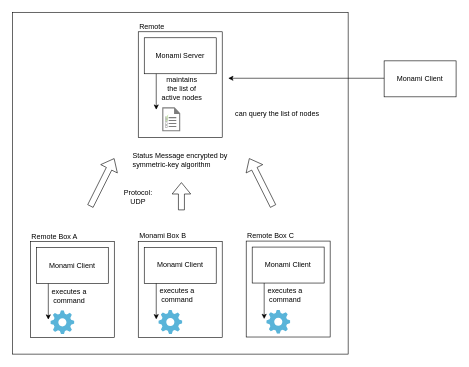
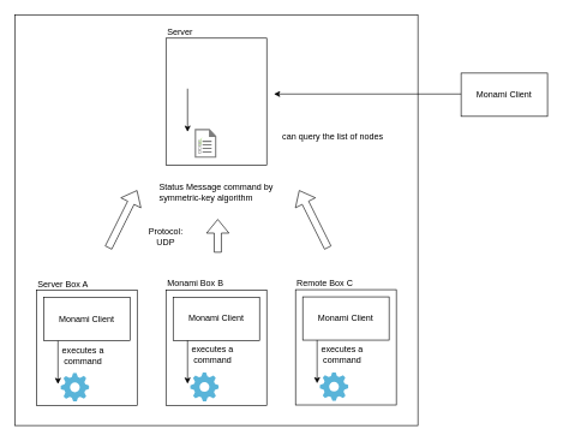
- <mxCell id="27" value="Remote" style="text;html=1;resizable=0;points=[];autosize=1;align=left;verticalAlign=top;spacingTop=-4;" vertex="1" parent="24"><mxGeometry width="50" height="20" as="geometry" /></mxCell>
+ <mxCell id="27" value="Server" style="text;html=1;resizable=0;points=[];autosize=1;align=left;verticalAlign=top;spacingTop=-4;" vertex="1" parent="24"><mxGeometry width="50" height="20" as="geometry" /></mxCell>
- <mxCell id="26" value="Monami Server" style="rounded=0;whiteSpace=wrap;html=1;" vertex="1" parent="24"><mxGeometry x="10" y="29" width="120" height="60" as="geometry" /></mxCell>
- <mxCell id="28" value="&lt;div&gt;maintains&lt;/div&gt;&lt;div&gt;the list of&lt;/div&gt;&lt;div&gt;active nodes&lt;br&gt;&lt;/div&gt;" style="text;html=1;strokeColor=none;fillColor=none;align=center;verticalAlign=middle;whiteSpace=wrap;rounded=0;" vertex="1" parent="24"><mxGeometry x="18" y="103" width="110" height="20" as="geometry" /></mxCell>
- <mxCell id="34" value="&lt;div&gt;Status Message encrypted by&lt;/div&gt;&lt;div&gt;symmetric-key algorithm&lt;br&gt;&lt;/div&gt;" style="text;html=1;resizable=0;points=[];autosize=1;align=left;verticalAlign=top;spacingTop=-4;" vertex="1" parent="1"><mxGeometry x="219" y="250" width="190" height="30" as="geometry" /></mxCell>
+ <mxCell id="34" value="&lt;div&gt;Status Message command by&lt;/div&gt;&lt;div&gt;symmetric-key algorithm&lt;br&gt;&lt;/div&gt;" style="text;html=1;resizable=0;points=[];autosize=1;align=left;verticalAlign=top;spacingTop=-4;" vertex="1" parent="1"><mxGeometry x="219" y="250" width="190" height="30" as="geometry" /></mxCell>
- <mxCell id="6" value="Remote Box A" style="text;html=1;resizable=0;points=[];autosize=1;align=left;verticalAlign=top;spacingTop=-4;" vertex="1" parent="3"><mxGeometry width="100" height="20" as="geometry" /></mxCell>
+ <mxCell id="6" value="Server Box A" style="text;html=1;resizable=0;points=[];autosize=1;align=left;verticalAlign=top;spacingTop=-4;" vertex="1" parent="3"><mxGeometry width="100" height="20" as="geometry" /></mxCell>
